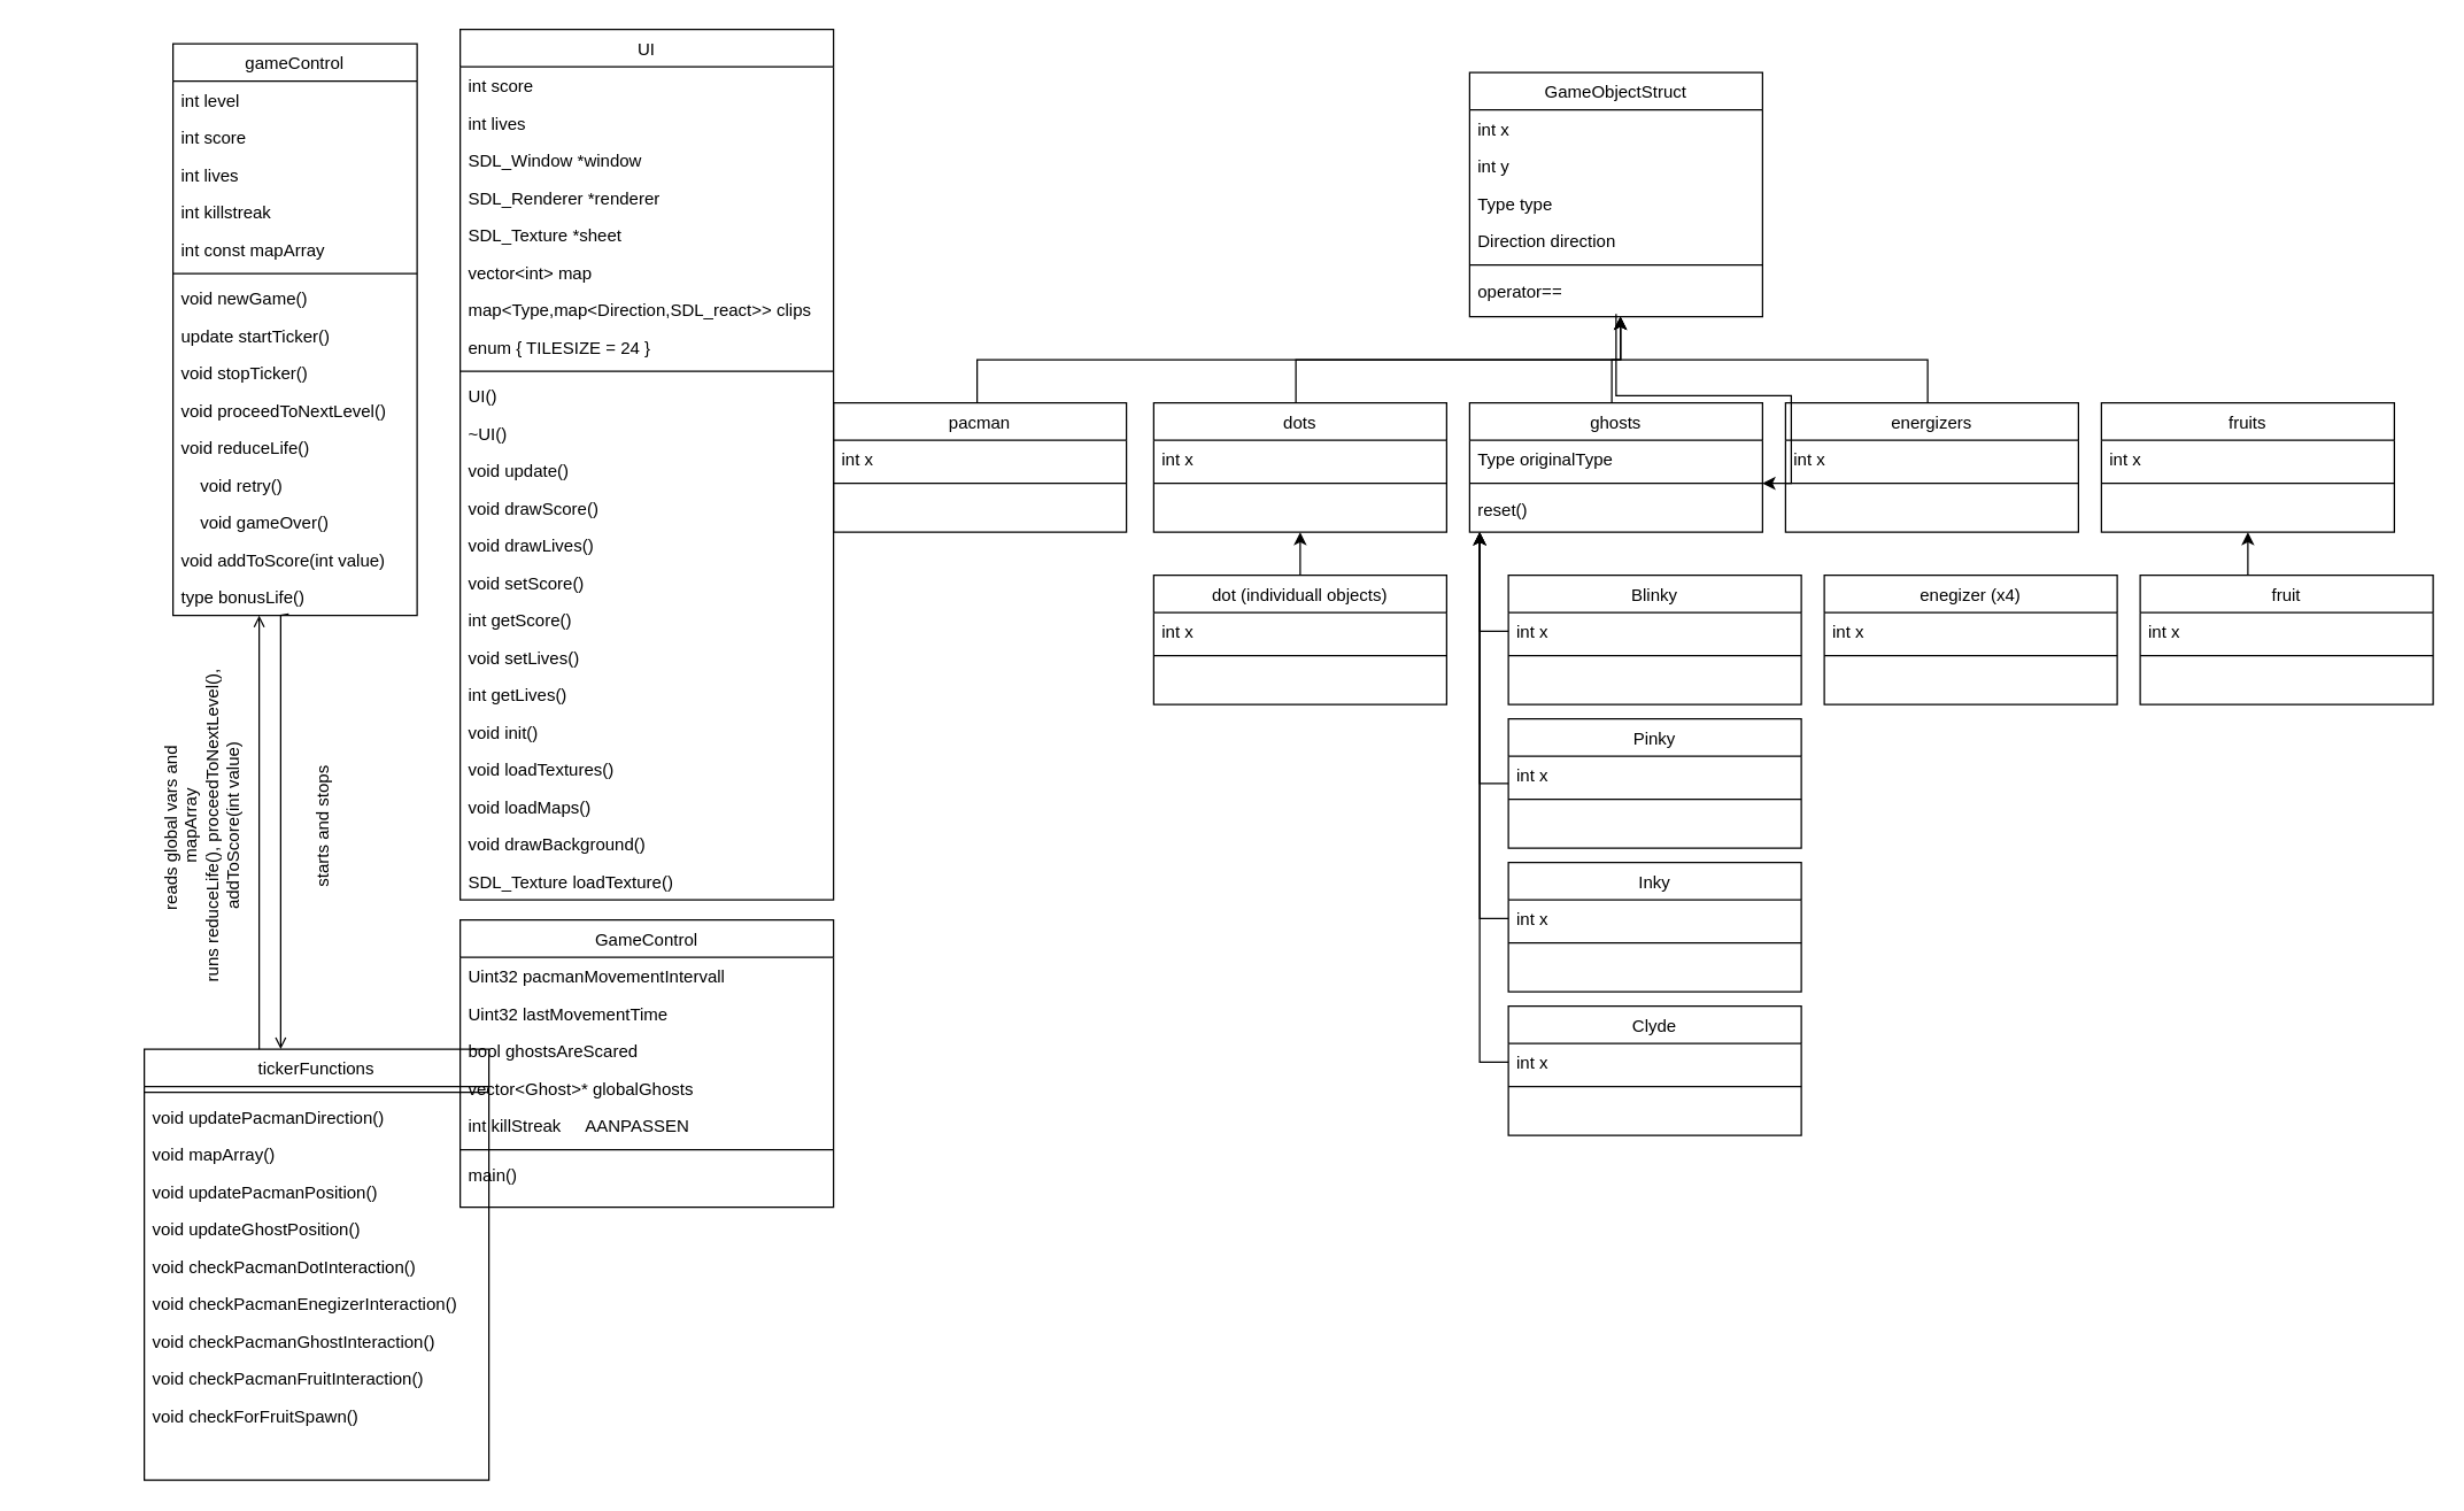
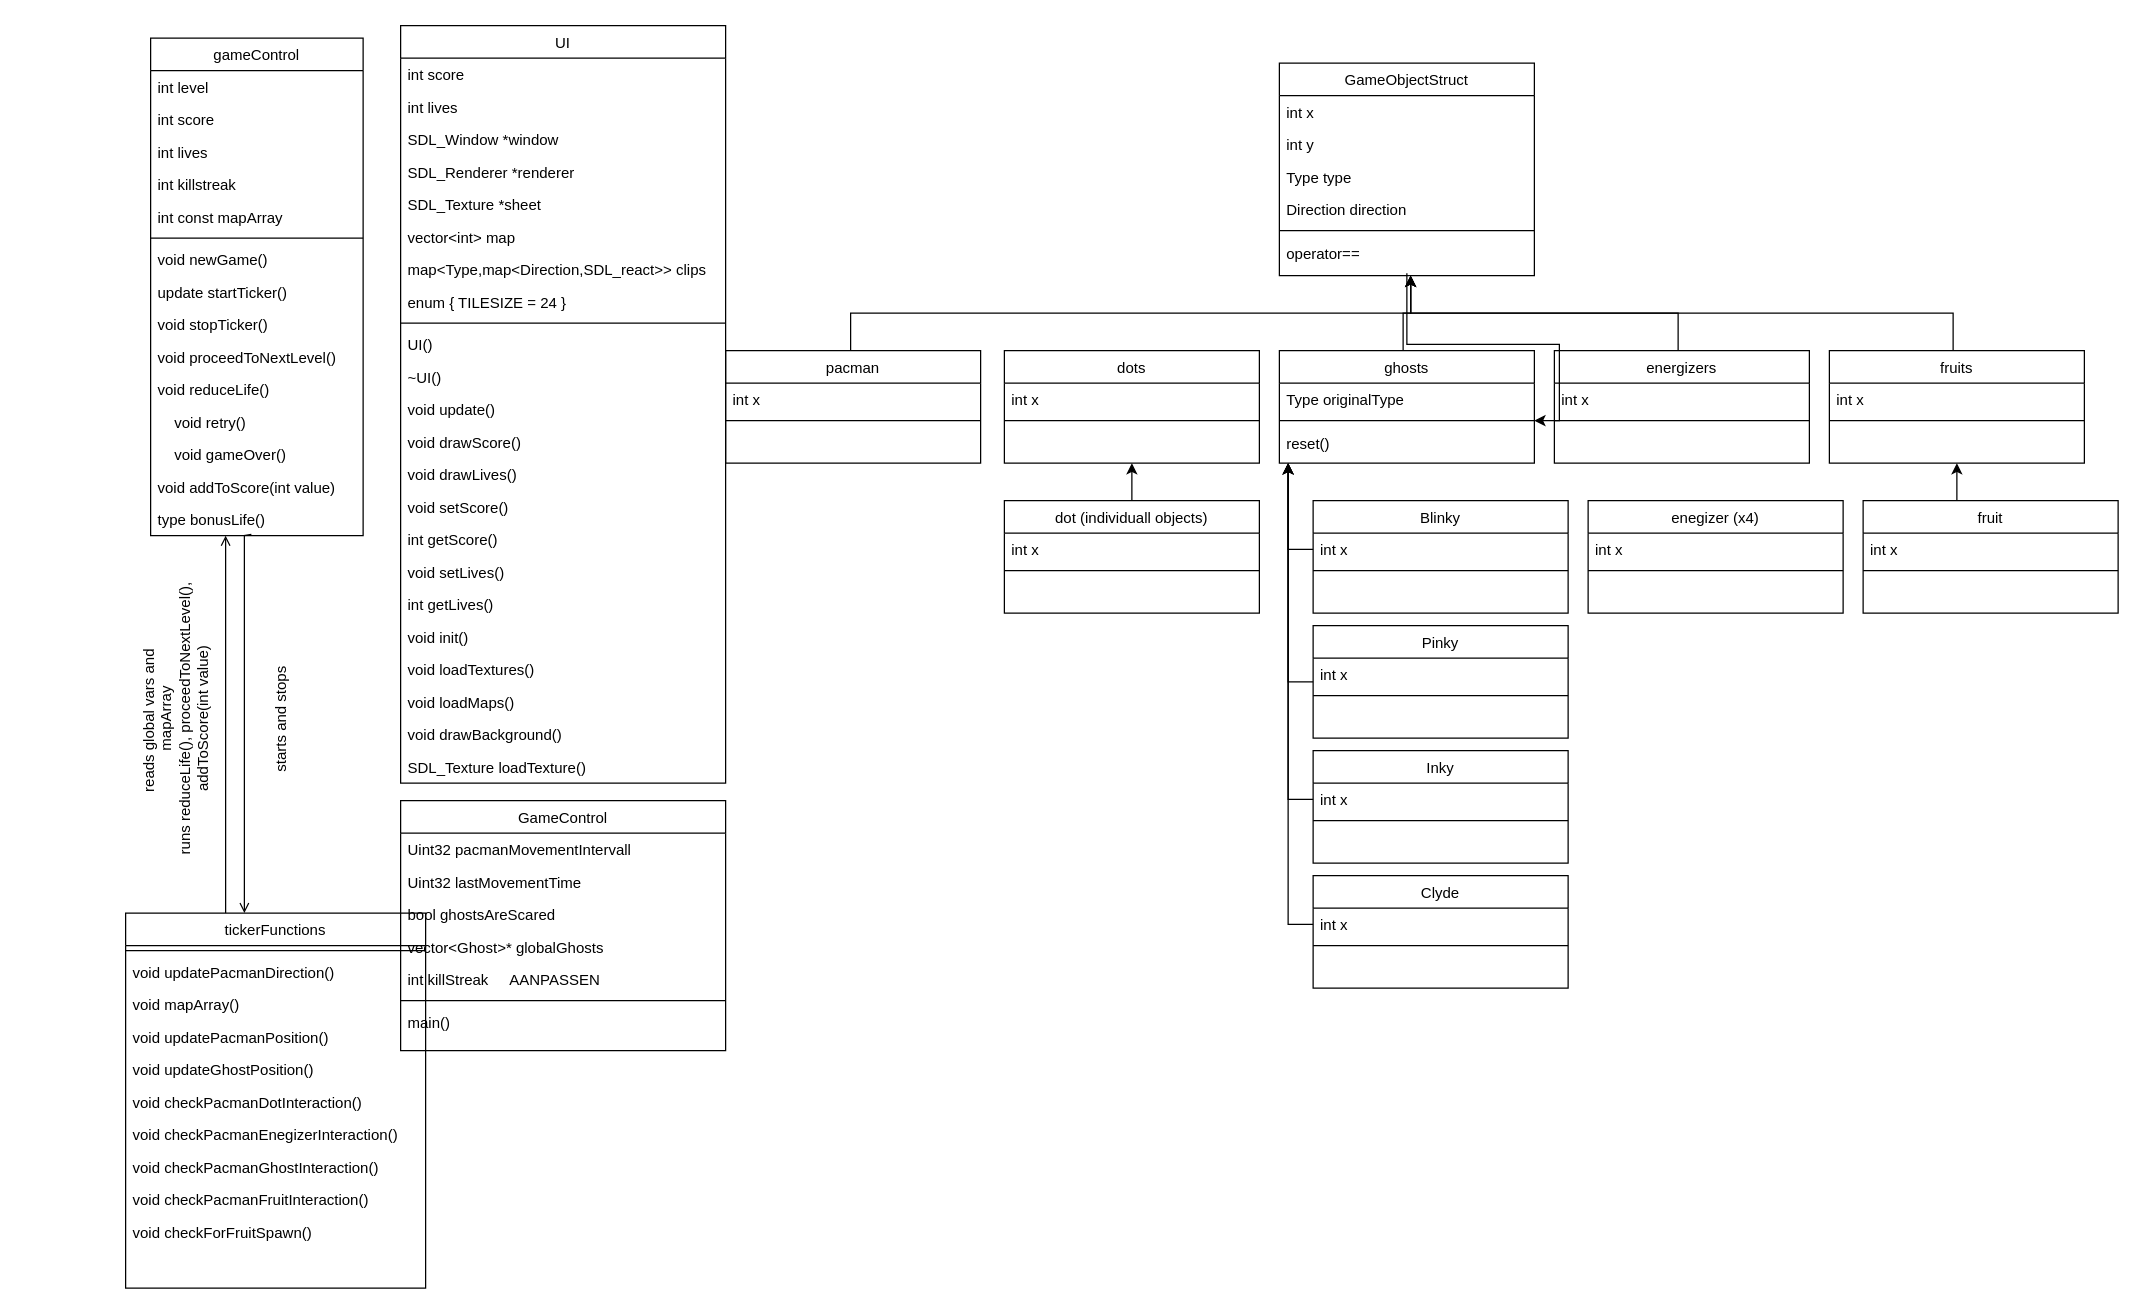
+ <mxCell id="57" style="edgeStyle=orthogonalEdgeStyle;rounded=0;orthogonalLoop=1;jettySize=auto;html=1;" parent="1" source="58" target="2" edge="1"><mxGeometry relative="1" as="geometry"><Array as="points"><mxPoint x="1562" y="250" /><mxPoint x="1128" y="250" /></Array></mxGeometry></mxCell>
- <mxCell id="44" style="edgeStyle=orthogonalEdgeStyle;rounded=0;orthogonalLoop=1;jettySize=auto;html=1;" parent="1" source="45" target="2" edge="1"><mxGeometry relative="1" as="geometry"><Array as="points"><mxPoint x="902" y="250" /><mxPoint x="1128" y="250" /></Array></mxGeometry></mxCell>
